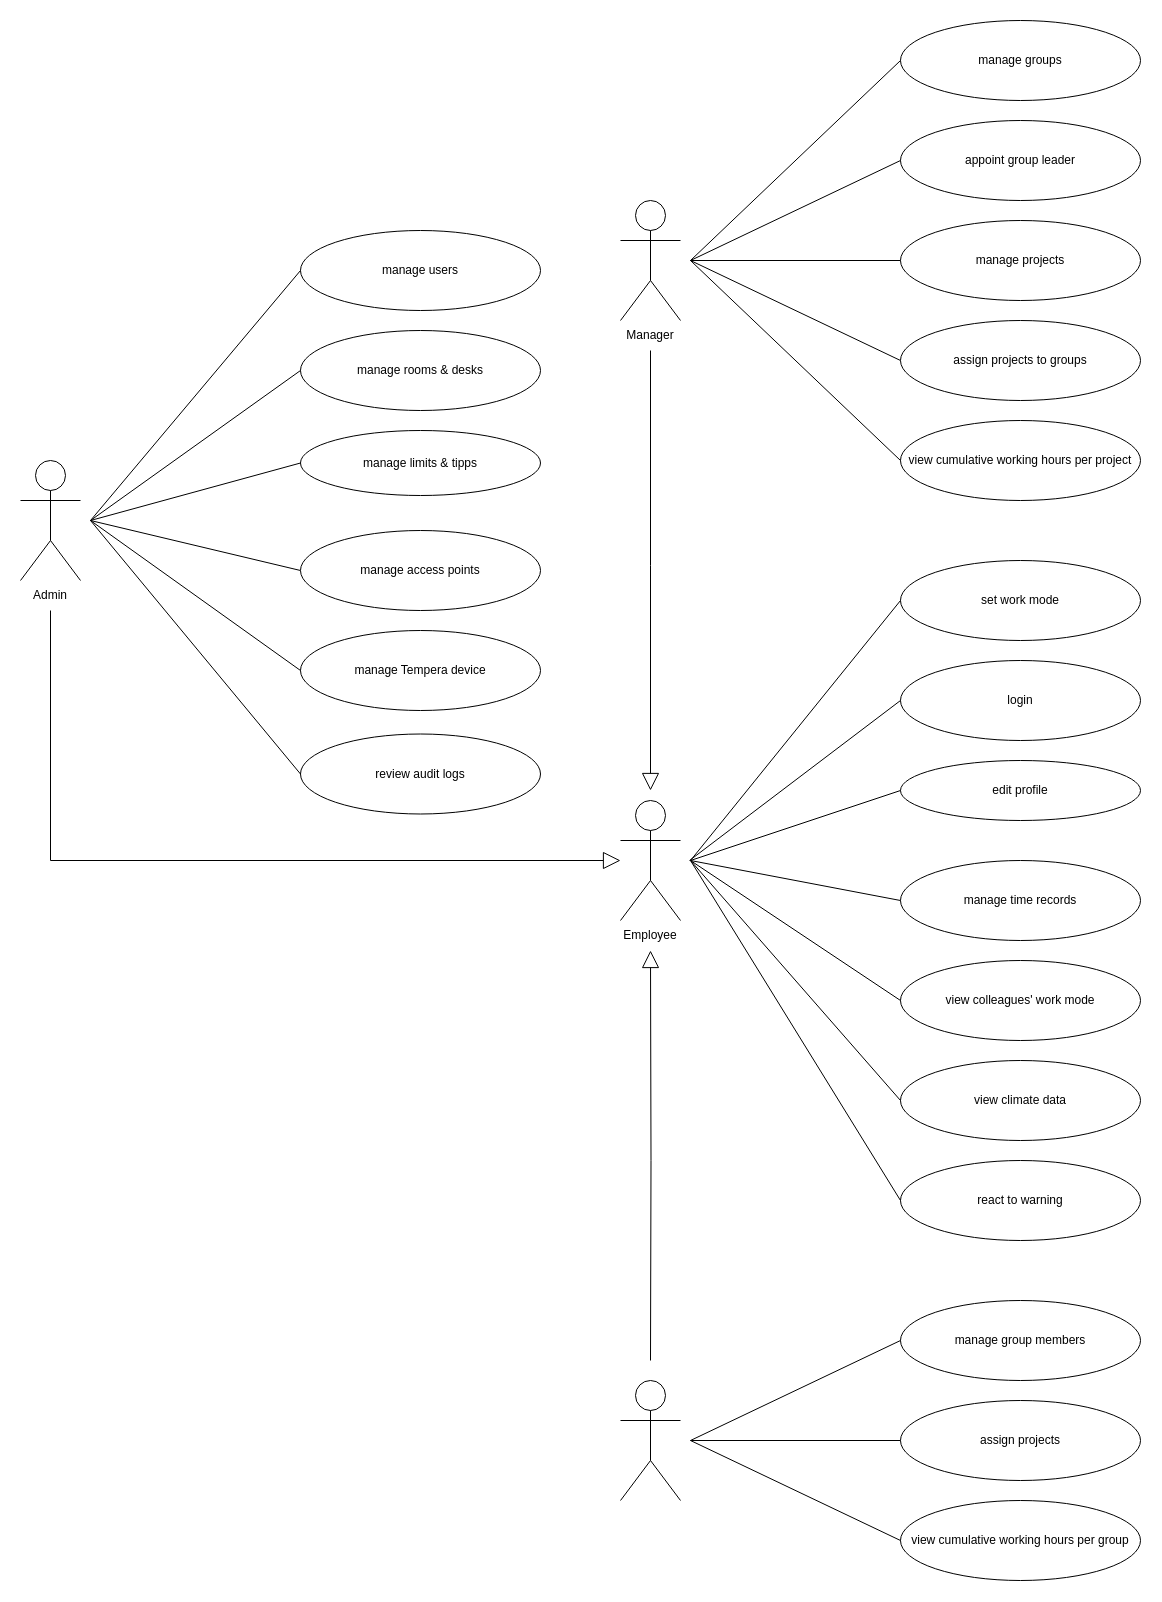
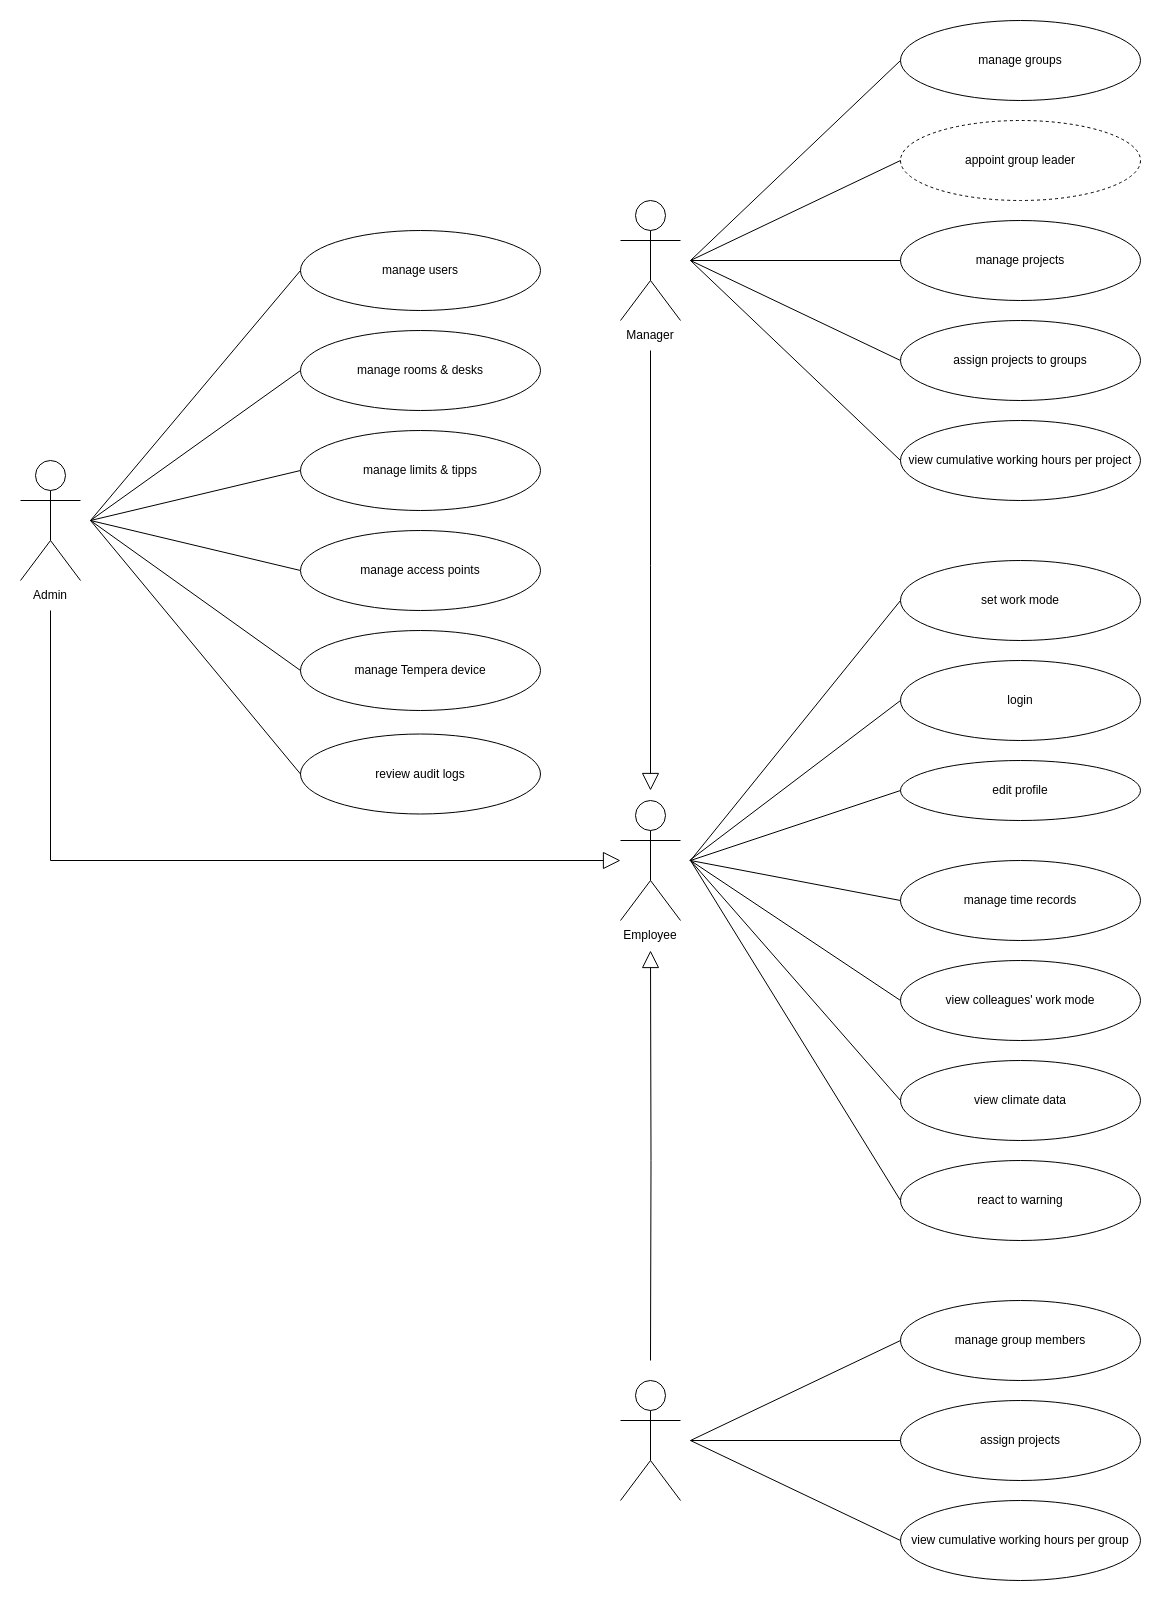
- <mxCell id="50" value="appoint group leader" style="ellipse;whiteSpace=wrap;html=1;" vertex="1" parent="1"><mxGeometry x="900" y="120" width="240" height="80" as="geometry" /></mxCell>
+ <mxCell id="50" value="appoint group leader" style="ellipse;whiteSpace=wrap;html=1;dashed=1;" vertex="1" parent="1"><mxGeometry x="900" y="120" width="240" height="80" as="geometry" /></mxCell>
- <mxCell id="41" value="manage limits &amp;amp; tipps" style="ellipse;whiteSpace=wrap;html=1;" parent="1" vertex="1"><mxGeometry x="300" y="430" width="240" height="65" as="geometry" /></mxCell>
+ <mxCell id="41" value="manage limits &amp;amp; tipps" style="ellipse;whiteSpace=wrap;html=1;" parent="1" vertex="1"><mxGeometry x="300" y="430" width="240" height="80" as="geometry" /></mxCell>
